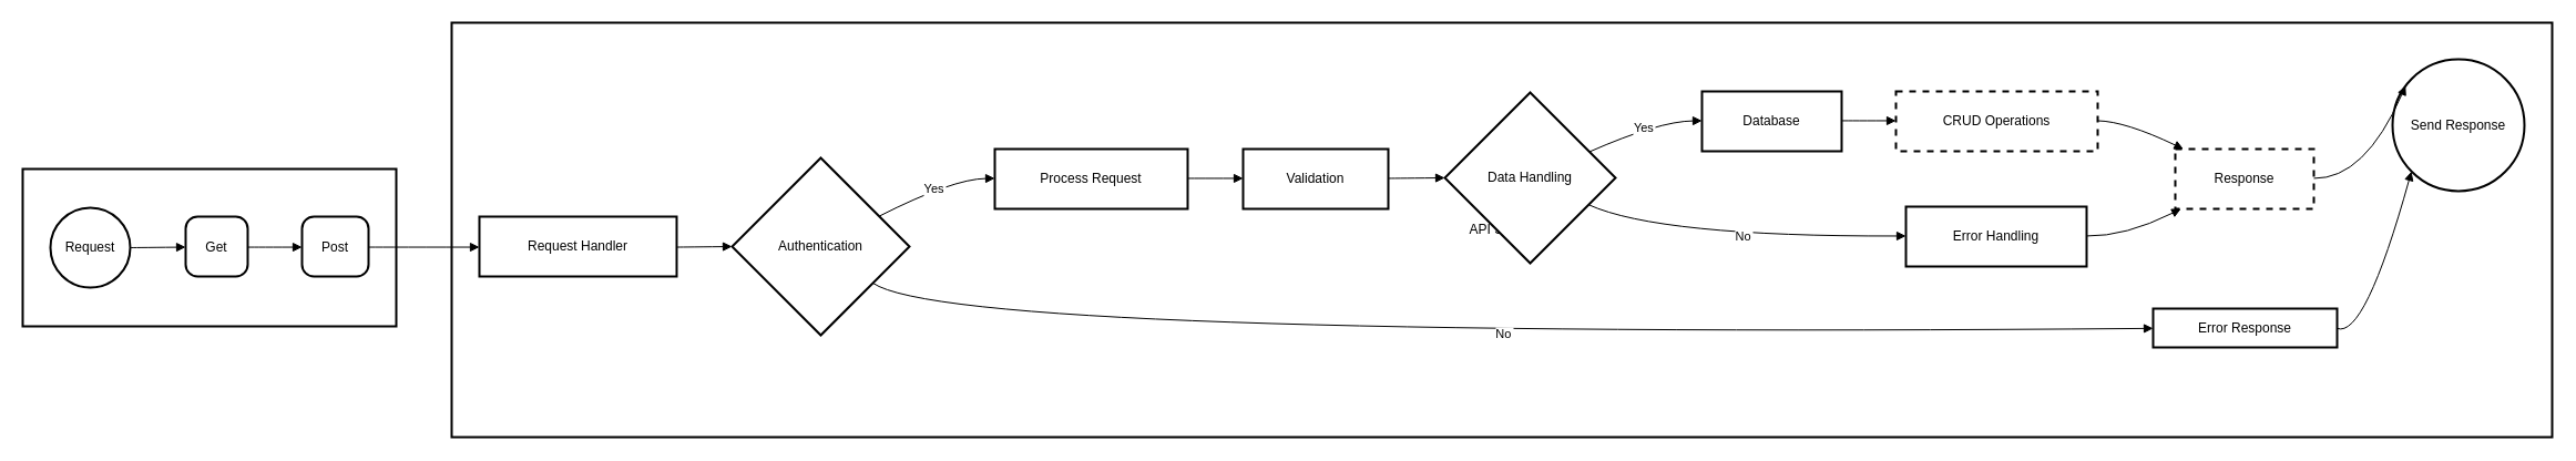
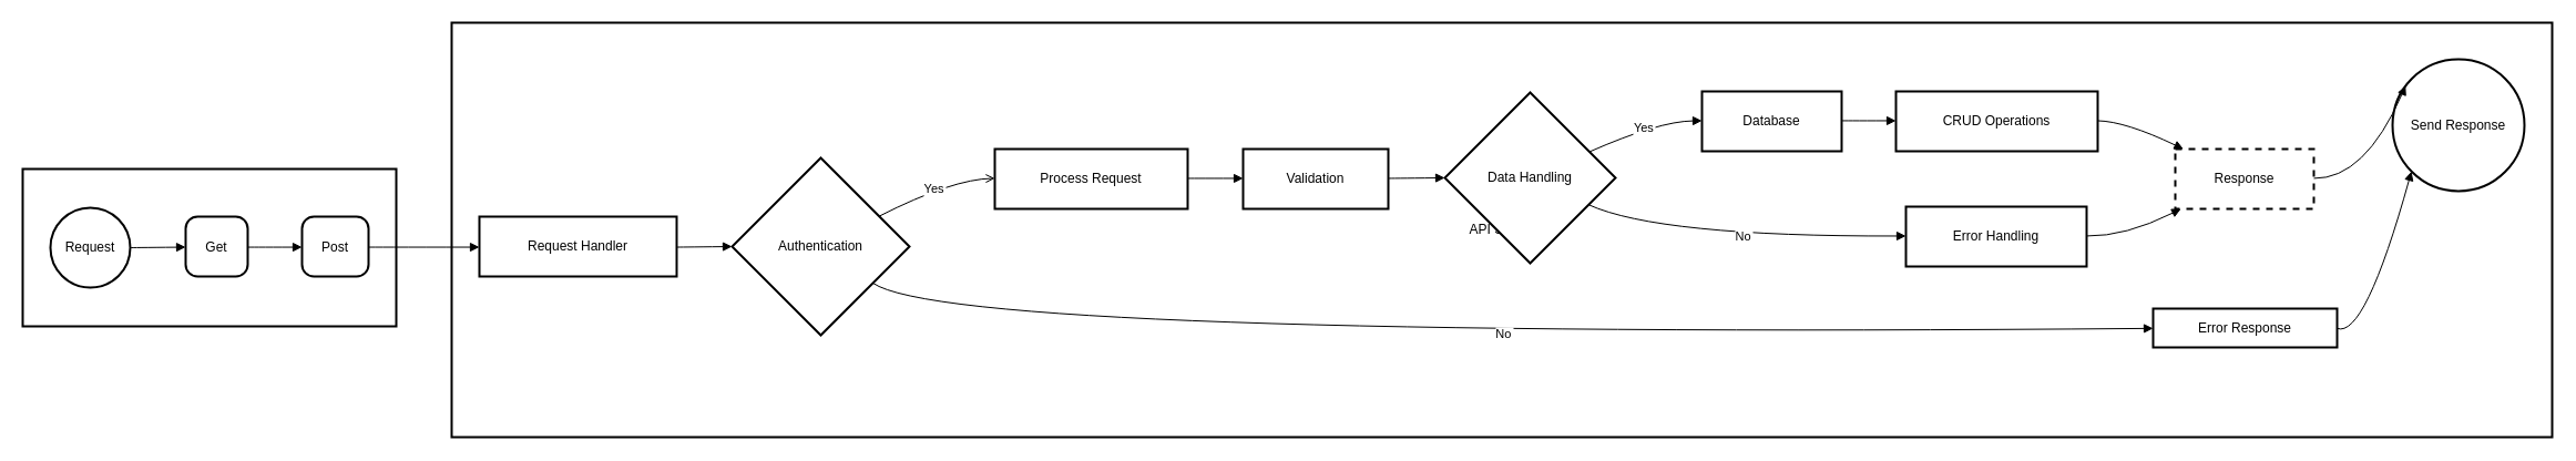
- <mxCell id="13" value="CRUD Operations" style="whiteSpace=wrap;strokeWidth=2;dashed=1;" vertex="1" parent="1"><mxGeometry x="1710" y="82" width="182" height="54" as="geometry" /></mxCell>
+ <mxCell id="13" value="CRUD Operations" style="whiteSpace=wrap;strokeWidth=2;" vertex="1" parent="1"><mxGeometry x="1710" y="82" width="182" height="54" as="geometry" /></mxCell>
- <mxCell id="22" value="Yes" style="curved=1;startArrow=none;endArrow=block;exitX=1;exitY=0.24;entryX=0;entryY=0.49;" edge="1" parent="1" source="8" target="9"><mxGeometry relative="1" as="geometry"><Array as="points"><mxPoint x="859" y="161" /></Array></mxGeometry></mxCell>
+ <mxCell id="22" value="Yes" style="curved=1;startArrow=none;endArrow=open;exitX=1;exitY=0.24;entryX=0;entryY=0.49;" edge="1" parent="1" source="8" target="9"><mxGeometry relative="1" as="geometry"><Array as="points"><mxPoint x="859" y="161" /></Array></mxGeometry></mxCell>
